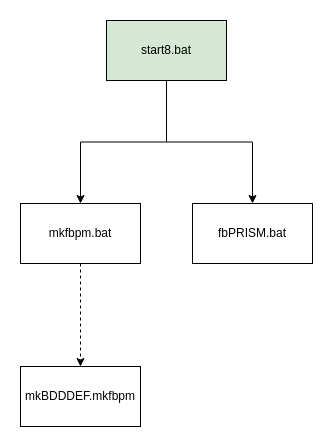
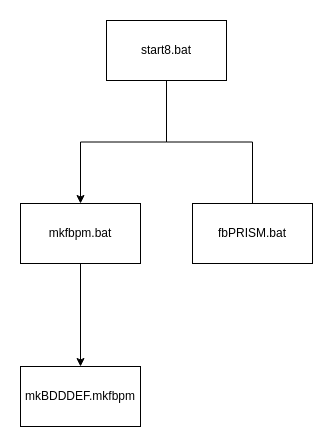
- <mxCell id="4" value="start8.bat" style="rounded=0;whiteSpace=wrap;html=1;fillColor=#d5e8d4;" vertex="1" parent="1"><mxGeometry x="106" y="20" width="120" height="60" as="geometry" /></mxCell>
+ <mxCell id="4" value="start8.bat" style="rounded=0;whiteSpace=wrap;html=1;" vertex="1" parent="1"><mxGeometry x="106" y="20" width="120" height="60" as="geometry" /></mxCell>
- <mxCell id="2" value="" style="edgeStyle=orthogonalEdgeStyle;rounded=0;orthogonalLoop=1;jettySize=auto;html=1;" edge="1" parent="1" source="4" target="7"><mxGeometry relative="1" as="geometry" /></mxCell>
+ <mxCell id="2" value="" style="edgeStyle=orthogonalEdgeStyle;rounded=0;orthogonalLoop=1;jettySize=auto;html=1;endArrow=none;" edge="1" parent="1" source="4" target="7"><mxGeometry relative="1" as="geometry" /></mxCell>
- <mxCell id="5" value="" style="edgeStyle=orthogonalEdgeStyle;rounded=0;orthogonalLoop=1;jettySize=auto;html=1;dashed=1;" edge="1" parent="1" source="6" target="8"><mxGeometry relative="1" as="geometry" /></mxCell>
+ <mxCell id="5" value="" style="edgeStyle=orthogonalEdgeStyle;rounded=0;orthogonalLoop=1;jettySize=auto;html=1;" edge="1" parent="1" source="6" target="8"><mxGeometry relative="1" as="geometry" /></mxCell>
